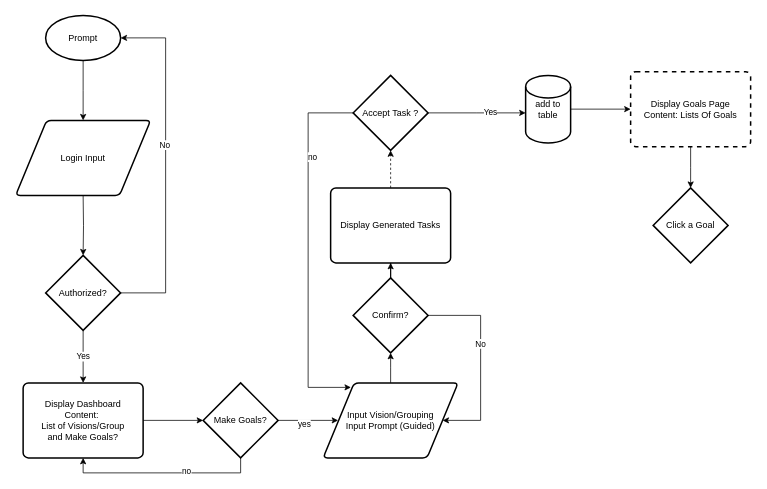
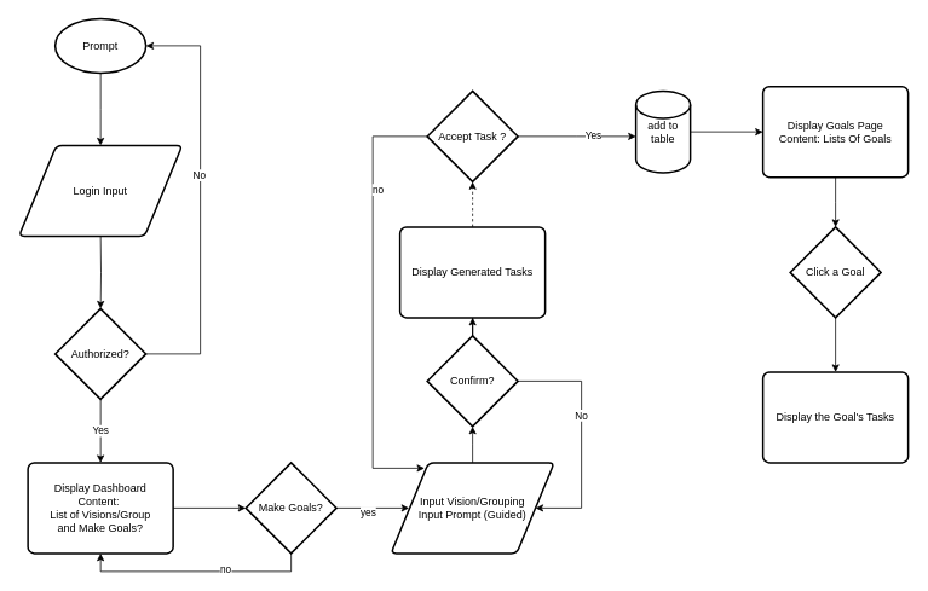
- <mxCell id="33" value="Display Goals Page&lt;div&gt;Content: Lists Of Goals&lt;/div&gt;" style="rounded=1;whiteSpace=wrap;html=1;absoluteArcSize=1;arcSize=14;strokeWidth=2;dashed=1;" vertex="1" parent="1"><mxGeometry x="840" y="95" width="160" height="100" as="geometry" /></mxCell>
+ <mxCell id="33" value="Display Goals Page&lt;div&gt;Content: Lists Of Goals&lt;/div&gt;" style="rounded=1;whiteSpace=wrap;html=1;absoluteArcSize=1;arcSize=14;strokeWidth=2;" vertex="1" parent="1"><mxGeometry x="840" y="95" width="160" height="100" as="geometry" /></mxCell>
+ <mxCell id="34" value="" style="edgeStyle=orthogonalEdgeStyle;rounded=0;orthogonalLoop=1;jettySize=auto;html=1;" edge="1" parent="1" source="35" target="36"><mxGeometry relative="1" as="geometry" /></mxCell>
+ <mxCell id="36" value="Display the Goal's Tasks" style="rounded=1;whiteSpace=wrap;html=1;absoluteArcSize=1;arcSize=14;strokeWidth=2;" vertex="1" parent="1"><mxGeometry x="840" y="410" width="160" height="100" as="geometry" /></mxCell>
